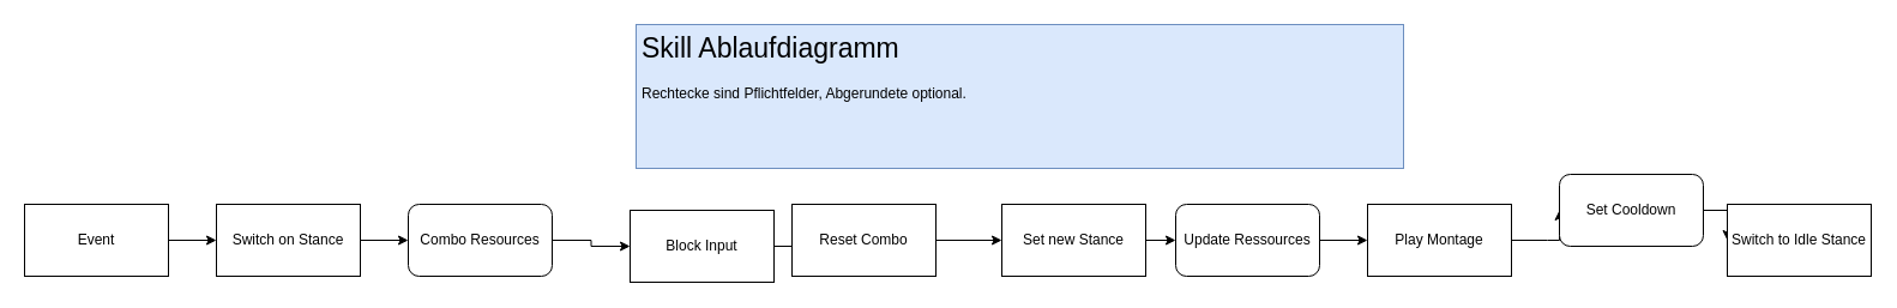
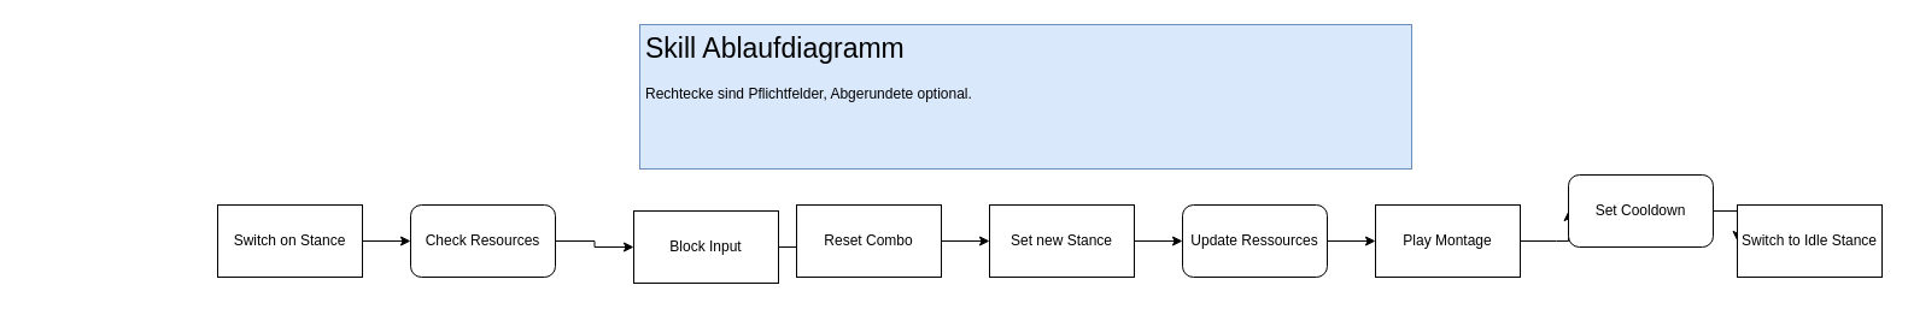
- <mxCell id="3" value="Event" style="rounded=0;whiteSpace=wrap;html=1;" vertex="1" parent="1"><mxGeometry x="20" y="170" width="120" height="60" as="geometry" /></mxCell>
- <mxCell id="2" value="" style="edgeStyle=orthogonalEdgeStyle;rounded=0;orthogonalLoop=1;jettySize=auto;html=1;" edge="1" parent="1" source="3" target="5"><mxGeometry relative="1" as="geometry" /></mxCell>
- <mxCell id="16" value="&lt;span style=&quot;white-space: normal&quot;&gt;Combo Resources&lt;/span&gt;" style="rounded=1;whiteSpace=wrap;html=1;" vertex="1" parent="1"><mxGeometry x="340" y="170" width="120" height="60" as="geometry" /></mxCell>
+ <mxCell id="16" value="&lt;span style=&quot;white-space: normal&quot;&gt;Check Resources&lt;/span&gt;" style="rounded=1;whiteSpace=wrap;html=1;" vertex="1" parent="1"><mxGeometry x="340" y="170" width="120" height="60" as="geometry" /></mxCell>
- <mxCell id="11" value="Set new Stance" style="rounded=0;whiteSpace=wrap;html=1;" vertex="1" parent="1"><mxGeometry x="835" y="170" width="120" height="60" as="geometry" /></mxCell>
+ <mxCell id="11" value="Set new Stance" style="rounded=0;whiteSpace=wrap;html=1;" vertex="1" parent="1"><mxGeometry x="820" y="170" width="120" height="60" as="geometry" /></mxCell>
